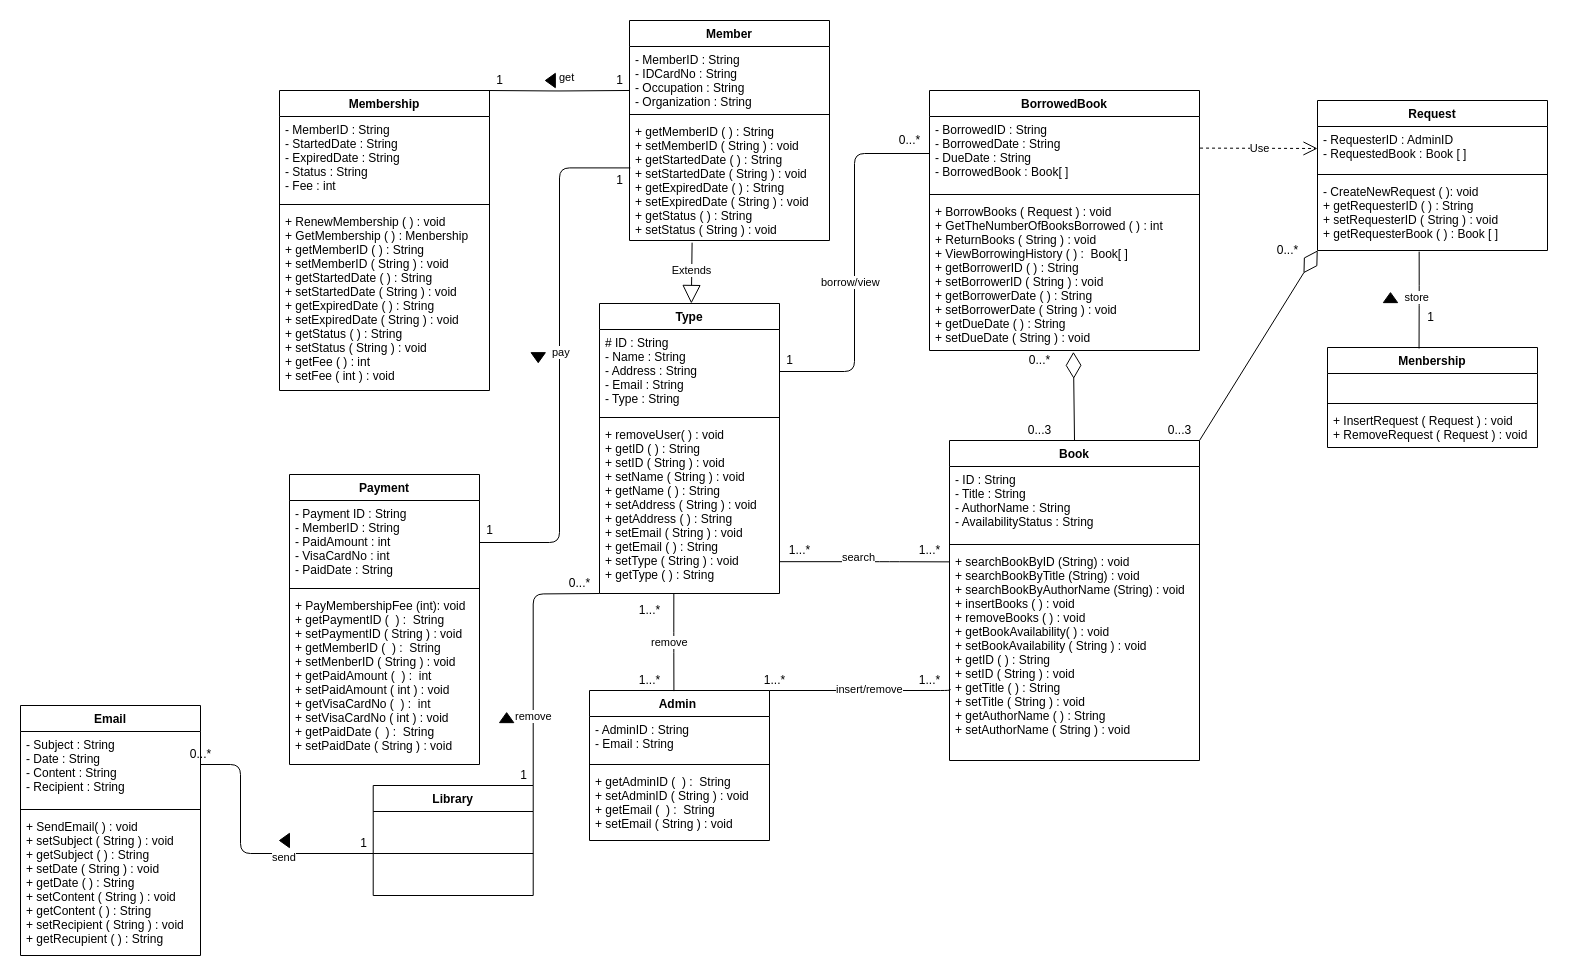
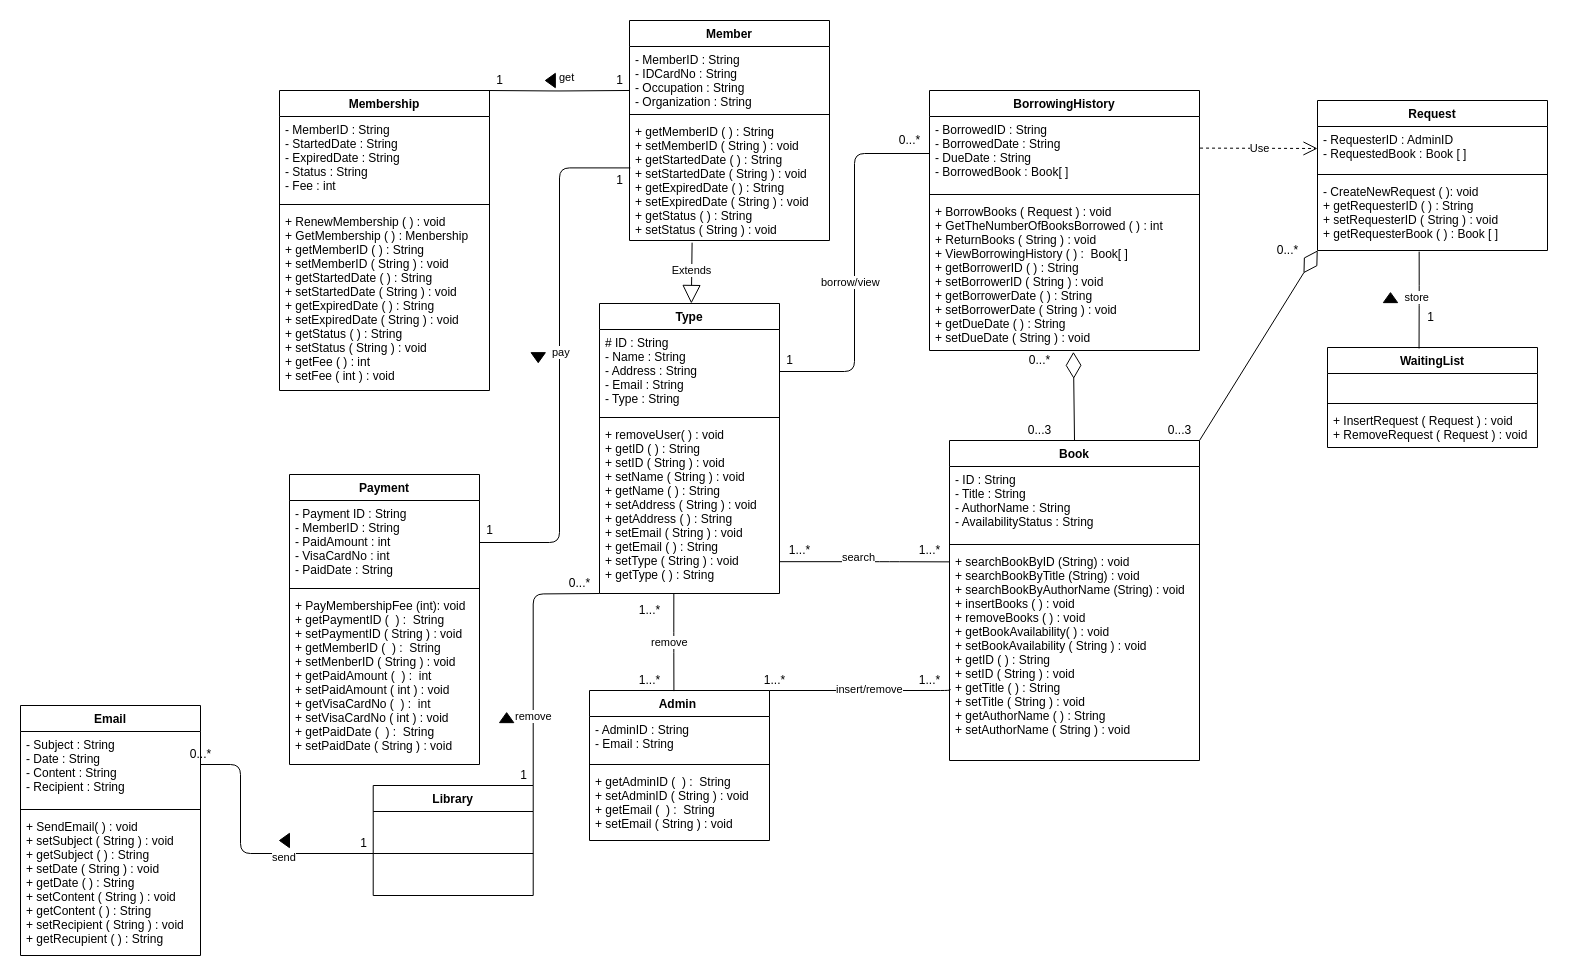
- <mxCell id="34" value="BorrowedBook&#10;" style="swimlane;fontStyle=1;align=center;verticalAlign=top;childLayout=stackLayout;horizontal=1;startSize=26;horizontalStack=0;resizeParent=1;resizeParentMax=0;resizeLast=0;collapsible=1;marginBottom=0;" parent="1" vertex="1"><mxGeometry x="929" y="90" width="270" height="260" as="geometry" /></mxCell>
+ <mxCell id="34" value="BorrowingHistory&#10;" style="swimlane;fontStyle=1;align=center;verticalAlign=top;childLayout=stackLayout;horizontal=1;startSize=26;horizontalStack=0;resizeParent=1;resizeParentMax=0;resizeLast=0;collapsible=1;marginBottom=0;" parent="1" vertex="1"><mxGeometry x="929" y="90" width="270" height="260" as="geometry" /></mxCell>
- <mxCell id="6" value="Menbership&#10;" style="swimlane;fontStyle=1;align=center;verticalAlign=top;childLayout=stackLayout;horizontal=1;startSize=26;horizontalStack=0;resizeParent=1;resizeParentMax=0;resizeLast=0;collapsible=1;marginBottom=0;" parent="1" vertex="1"><mxGeometry x="1327" y="347" width="210" height="100" as="geometry" /></mxCell>
+ <mxCell id="6" value="WaitingList&#10;" style="swimlane;fontStyle=1;align=center;verticalAlign=top;childLayout=stackLayout;horizontal=1;startSize=26;horizontalStack=0;resizeParent=1;resizeParentMax=0;resizeLast=0;collapsible=1;marginBottom=0;" parent="1" vertex="1"><mxGeometry x="1327" y="347" width="210" height="100" as="geometry" /></mxCell>
